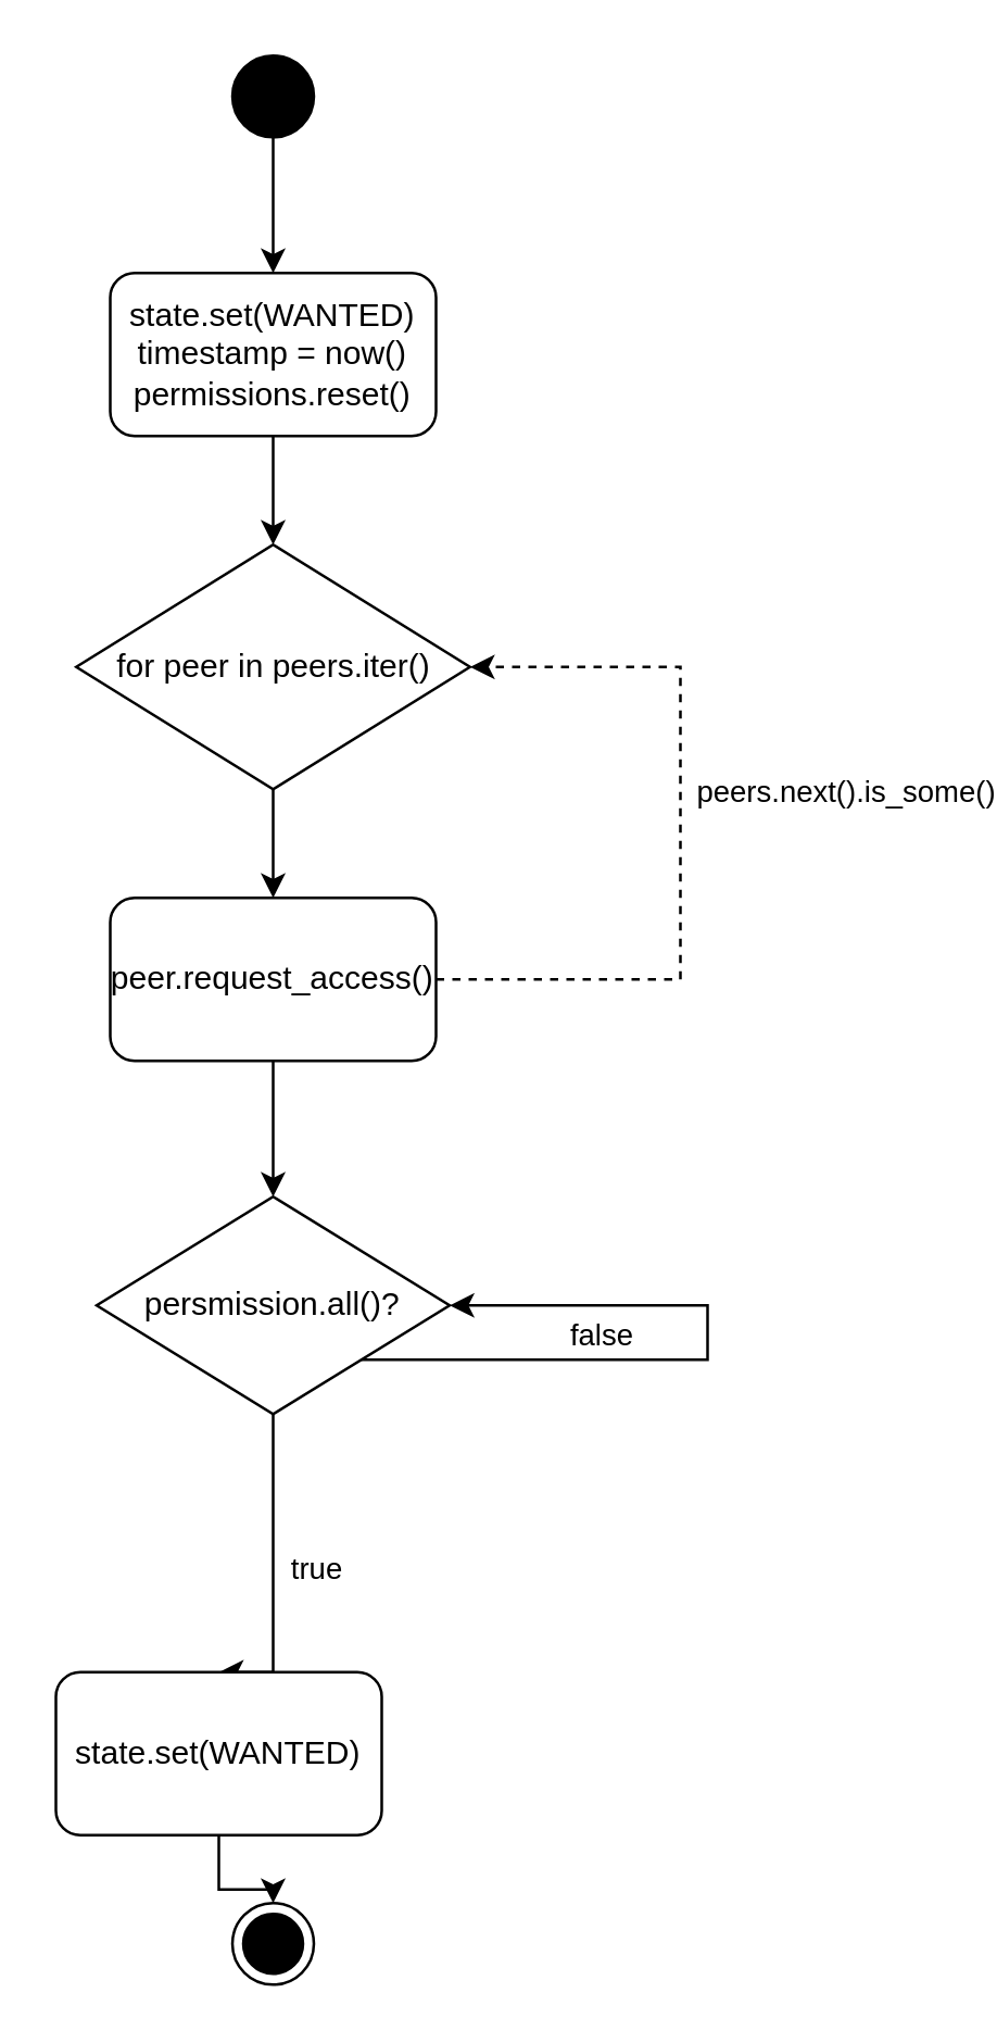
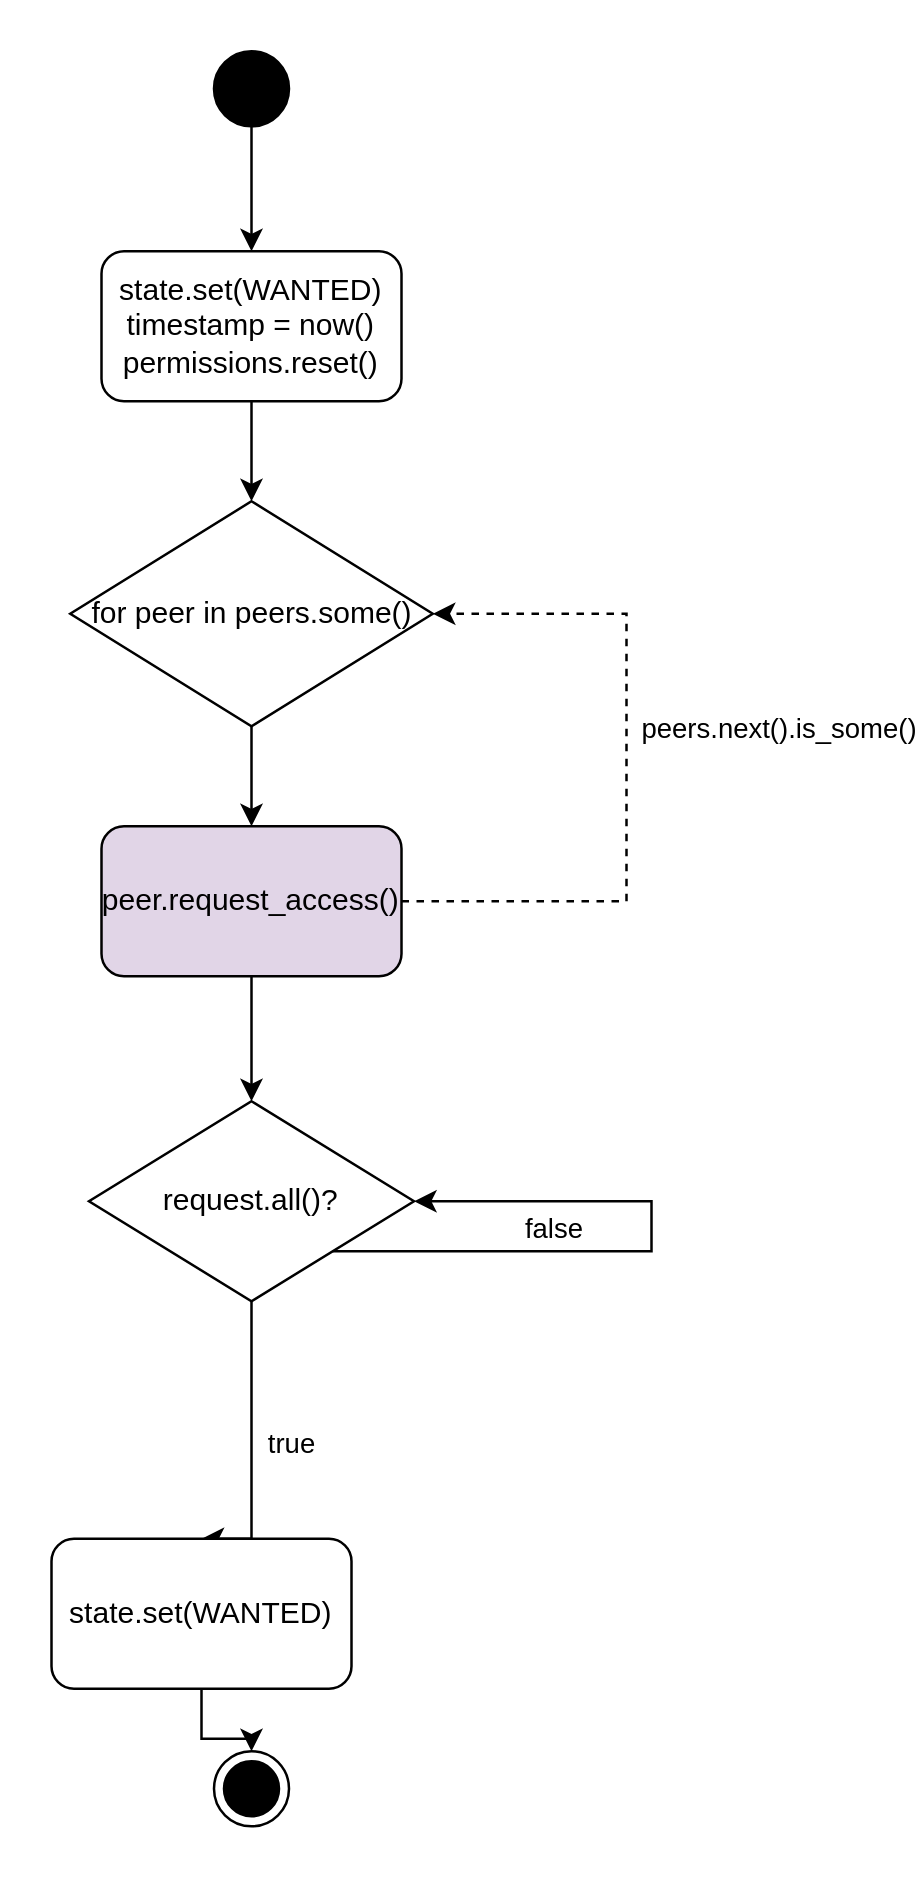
- <mxCell id="8" value="for peer in peers.iter()" style="rhombus;whiteSpace=wrap;html=1;" vertex="1" parent="1"><mxGeometry x="27.5" y="200" width="145" height="90" as="geometry" /></mxCell>
+ <mxCell id="8" value="for peer in peers.some()" style="rhombus;whiteSpace=wrap;html=1;" vertex="1" parent="1"><mxGeometry x="27.5" y="200" width="145" height="90" as="geometry" /></mxCell>
- <mxCell id="12" value="peer.request_access()" style="rounded=1;whiteSpace=wrap;html=1;" vertex="1" parent="1"><mxGeometry x="40" y="330" width="120" height="60" as="geometry" /></mxCell>
+ <mxCell id="12" value="peer.request_access()" style="rounded=1;whiteSpace=wrap;html=1;fillColor=#e1d5e7;" vertex="1" parent="1"><mxGeometry x="40" y="330" width="120" height="60" as="geometry" /></mxCell>
- <mxCell id="15" value="persmission.all()?" style="rhombus;whiteSpace=wrap;html=1;" vertex="1" parent="1"><mxGeometry x="35" y="440" width="130" height="80" as="geometry" /></mxCell>
+ <mxCell id="15" value="request.all()?" style="rhombus;whiteSpace=wrap;html=1;" vertex="1" parent="1"><mxGeometry x="35" y="440" width="130" height="80" as="geometry" /></mxCell>
